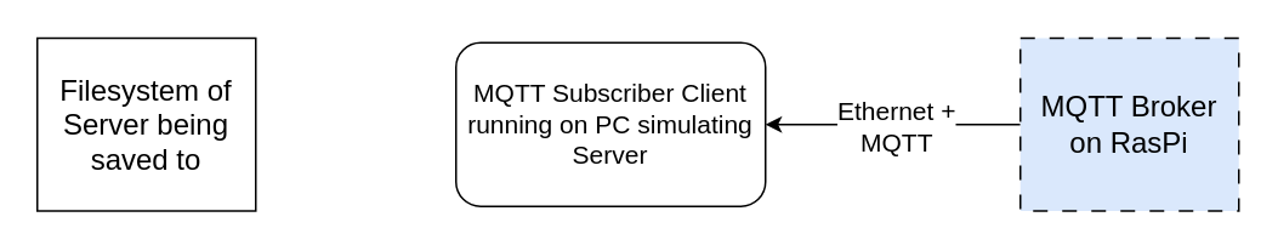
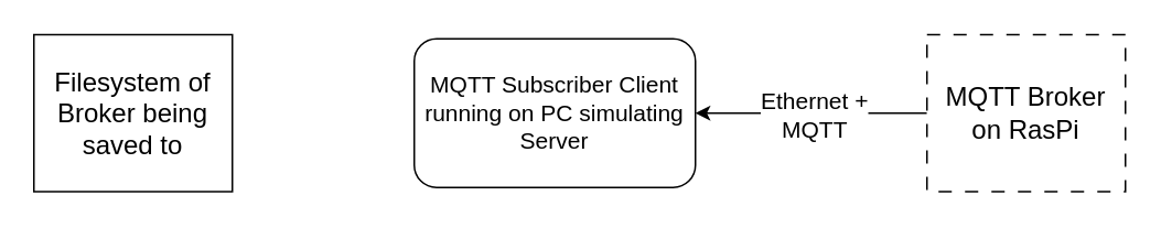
- <mxCell id="3" value="&lt;font style=&quot;font-size: 16px;&quot;&gt;Filesystem of Server being saved to&lt;/font&gt;" style="rounded=0;whiteSpace=wrap;html=1;" vertex="1" parent="1"><mxGeometry x="20" y="20.5" width="120" height="95" as="geometry" /></mxCell>
+ <mxCell id="3" value="&lt;font style=&quot;font-size: 16px;&quot;&gt;Filesystem of Broker being saved to&lt;/font&gt;" style="rounded=0;whiteSpace=wrap;html=1;" vertex="1" parent="1"><mxGeometry x="20" y="20.5" width="120" height="95" as="geometry" /></mxCell>
- <mxCell id="6" value="&lt;font style=&quot;font-size: 16px;&quot;&gt;MQTT Broker on RasPi&lt;/font&gt;" style="rounded=0;whiteSpace=wrap;html=1;dashed=1;dashPattern=8 8;fillColor=#dae8fc;" vertex="1" parent="1"><mxGeometry x="560" y="20.5" width="120" height="95" as="geometry" /></mxCell>
+ <mxCell id="6" value="&lt;font style=&quot;font-size: 16px;&quot;&gt;MQTT Broker on RasPi&lt;/font&gt;" style="rounded=0;whiteSpace=wrap;html=1;dashed=1;dashPattern=8 8;" vertex="1" parent="1"><mxGeometry x="560" y="20.5" width="120" height="95" as="geometry" /></mxCell>
